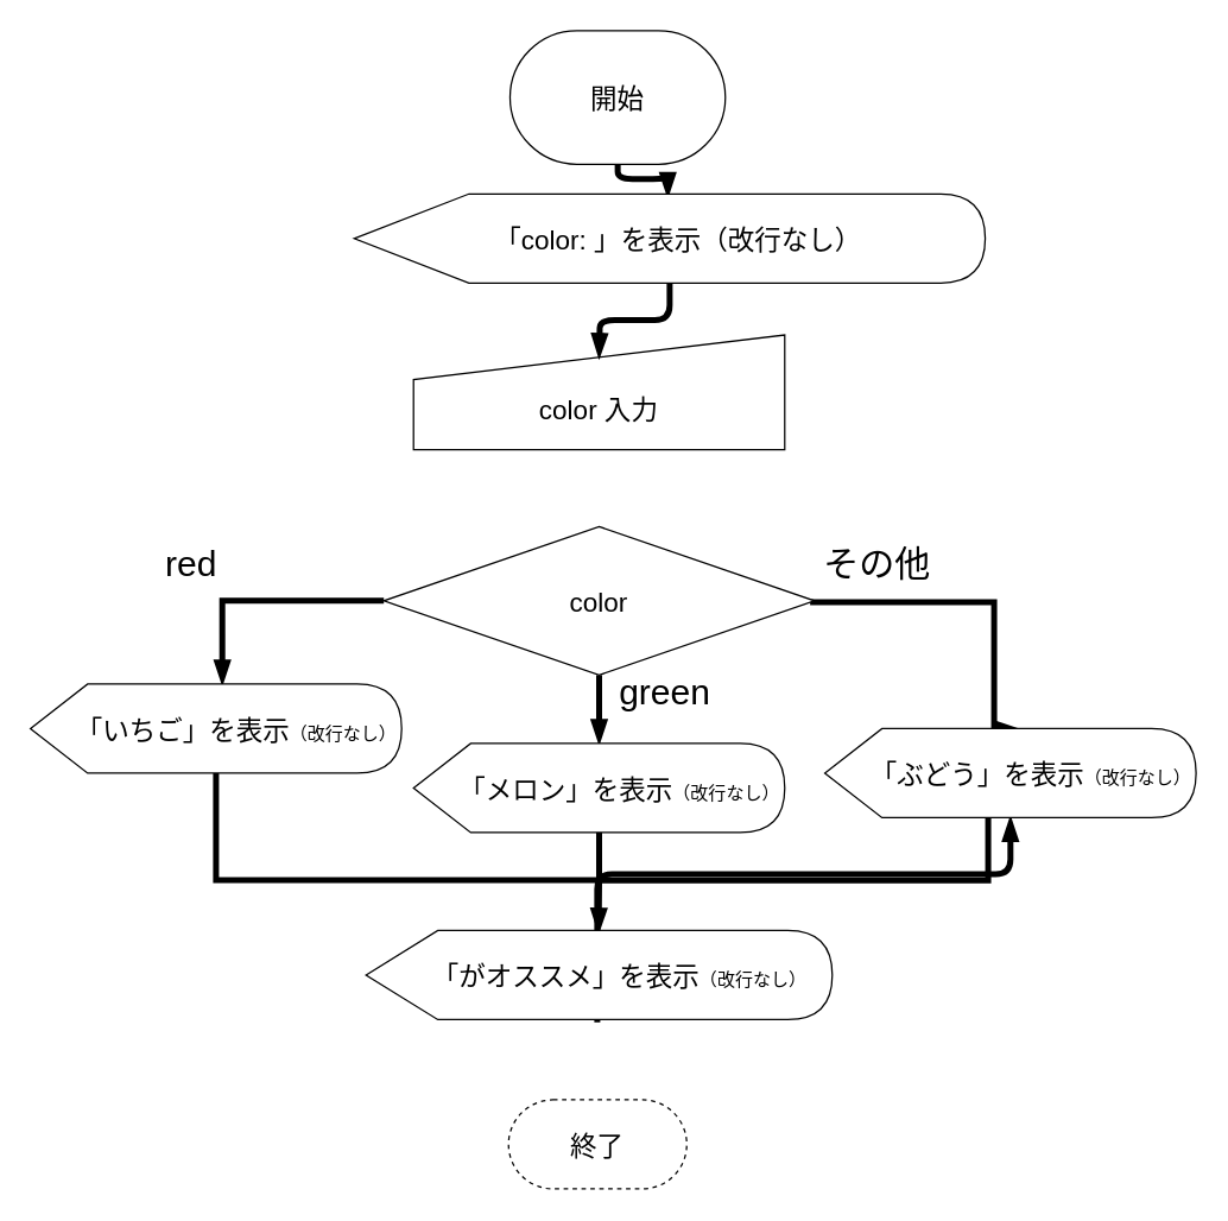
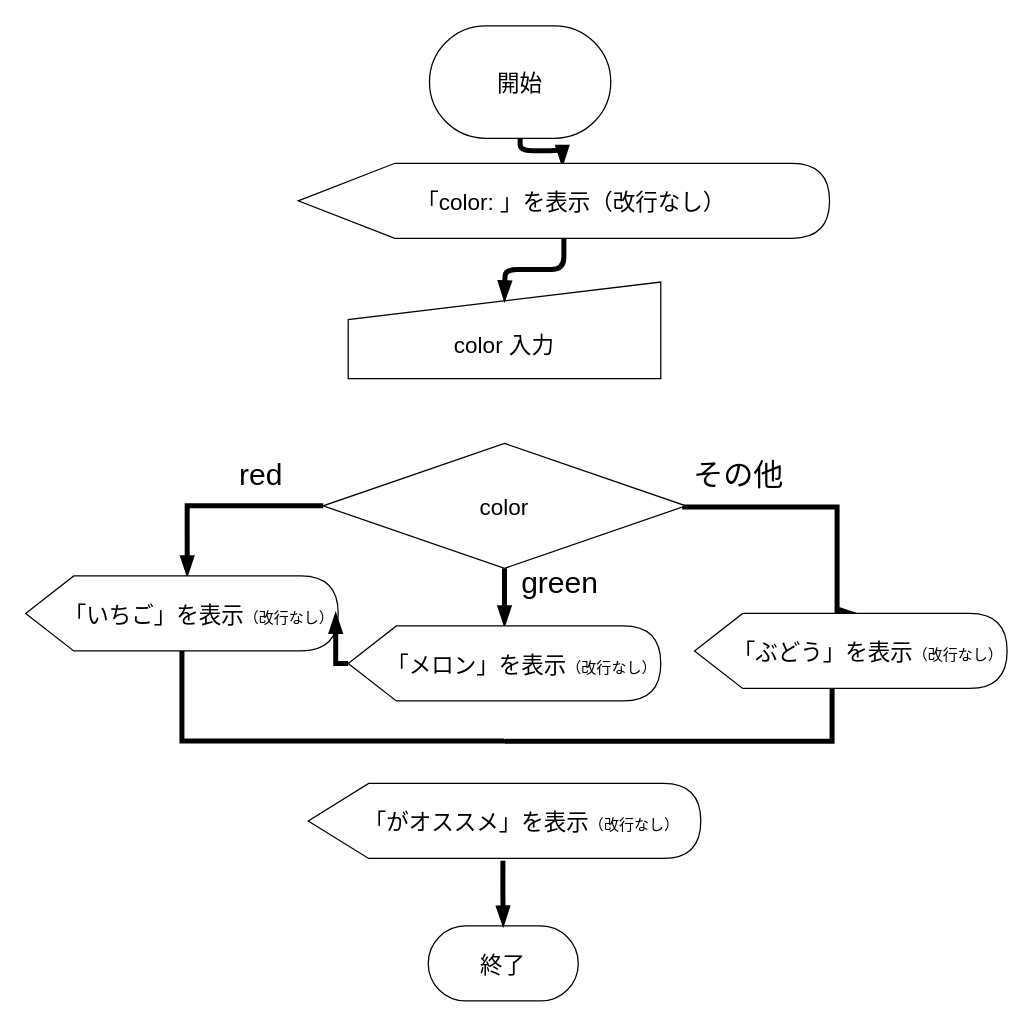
- <mxCell id="17" value="red" style="text;html=1;align=center;verticalAlign=middle;resizable=0;points=[];autosize=1;strokeColor=none;fillColor=none;fontSize=24;" vertex="1" parent="1"><mxGeometry x="98" y="360" width="60" height="40" as="geometry" /></mxCell>
+ <mxCell id="17" value="red" style="text;html=1;align=center;verticalAlign=middle;resizable=0;points=[];autosize=1;strokeColor=none;fillColor=none;fontSize=24;" vertex="1" parent="1"><mxGeometry x="178" y="360" width="60" height="40" as="geometry" /></mxCell>
- <mxCell id="18" style="edgeStyle=orthogonalEdgeStyle;rounded=0;html=1;entryX=0.499;entryY=0.017;entryDx=0;entryDy=0;entryPerimeter=0;strokeWidth=4;fontSize=12;endArrow=blockThin;endFill=1;" edge="1" parent="1" source="19" target="22"><mxGeometry relative="1" as="geometry" /></mxCell>
+ <mxCell id="18" style="edgeStyle=orthogonalEdgeStyle;rounded=0;html=1;strokeWidth=4;fontSize=12;endArrow=blockThin;endFill=1;" edge="1" parent="1" source="19" target="16"><mxGeometry relative="1" as="geometry" /></mxCell>
- <mxCell id="12" style="edgeStyle=orthogonalEdgeStyle;html=1;fontSize=19;endArrow=blockThin;endFill=1;strokeWidth=4;exitX=0.496;exitY=1.032;exitDx=0;exitDy=0;exitPerimeter=0;" parent="1" source="22" target="21" edge="1"><mxGeometry relative="1" as="geometry"><mxPoint x="403" y="660" as="sourcePoint" /></mxGeometry></mxCell>
+ <mxCell id="12" style="edgeStyle=orthogonalEdgeStyle;html=1;entryX=0.5;entryY=0;entryDx=0;entryDy=0;fontSize=19;endArrow=blockThin;endFill=1;strokeWidth=4;exitX=0.496;exitY=1.032;exitDx=0;exitDy=0;exitPerimeter=0;" parent="1" source="22" target="4" edge="1"><mxGeometry relative="1" as="geometry"><mxPoint x="403" y="660" as="sourcePoint" /></mxGeometry></mxCell>
- <mxCell id="4" value="&lt;font style=&quot;font-size: 18px;&quot;&gt;終了&lt;/font&gt;" style="rounded=1;whiteSpace=wrap;html=1;arcSize=50;fontSize=24;dashed=1;" parent="1" vertex="1"><mxGeometry x="342" y="740" width="120" height="60" as="geometry" /></mxCell>
+ <mxCell id="4" value="&lt;font style=&quot;font-size: 18px;&quot;&gt;終了&lt;/font&gt;" style="rounded=1;whiteSpace=wrap;html=1;arcSize=50;fontSize=24;" parent="1" vertex="1"><mxGeometry x="342" y="740" width="120" height="60" as="geometry" /></mxCell>
